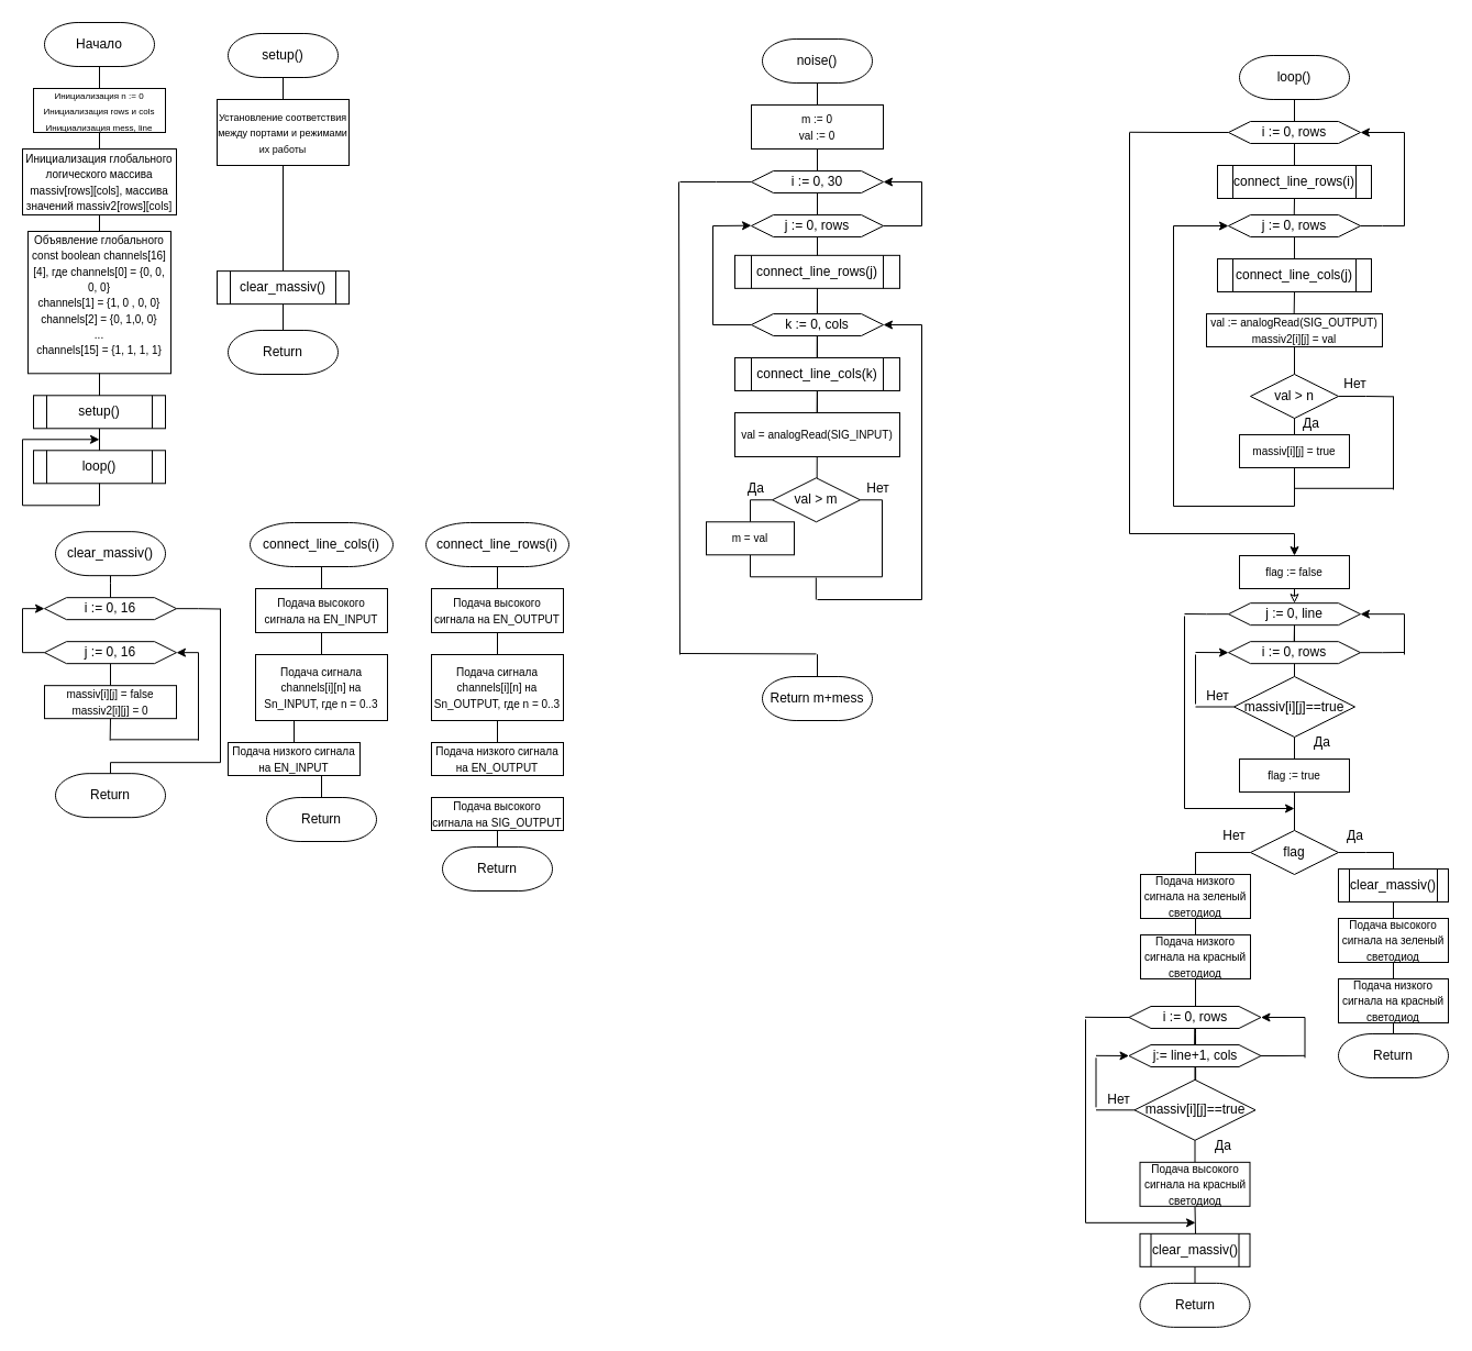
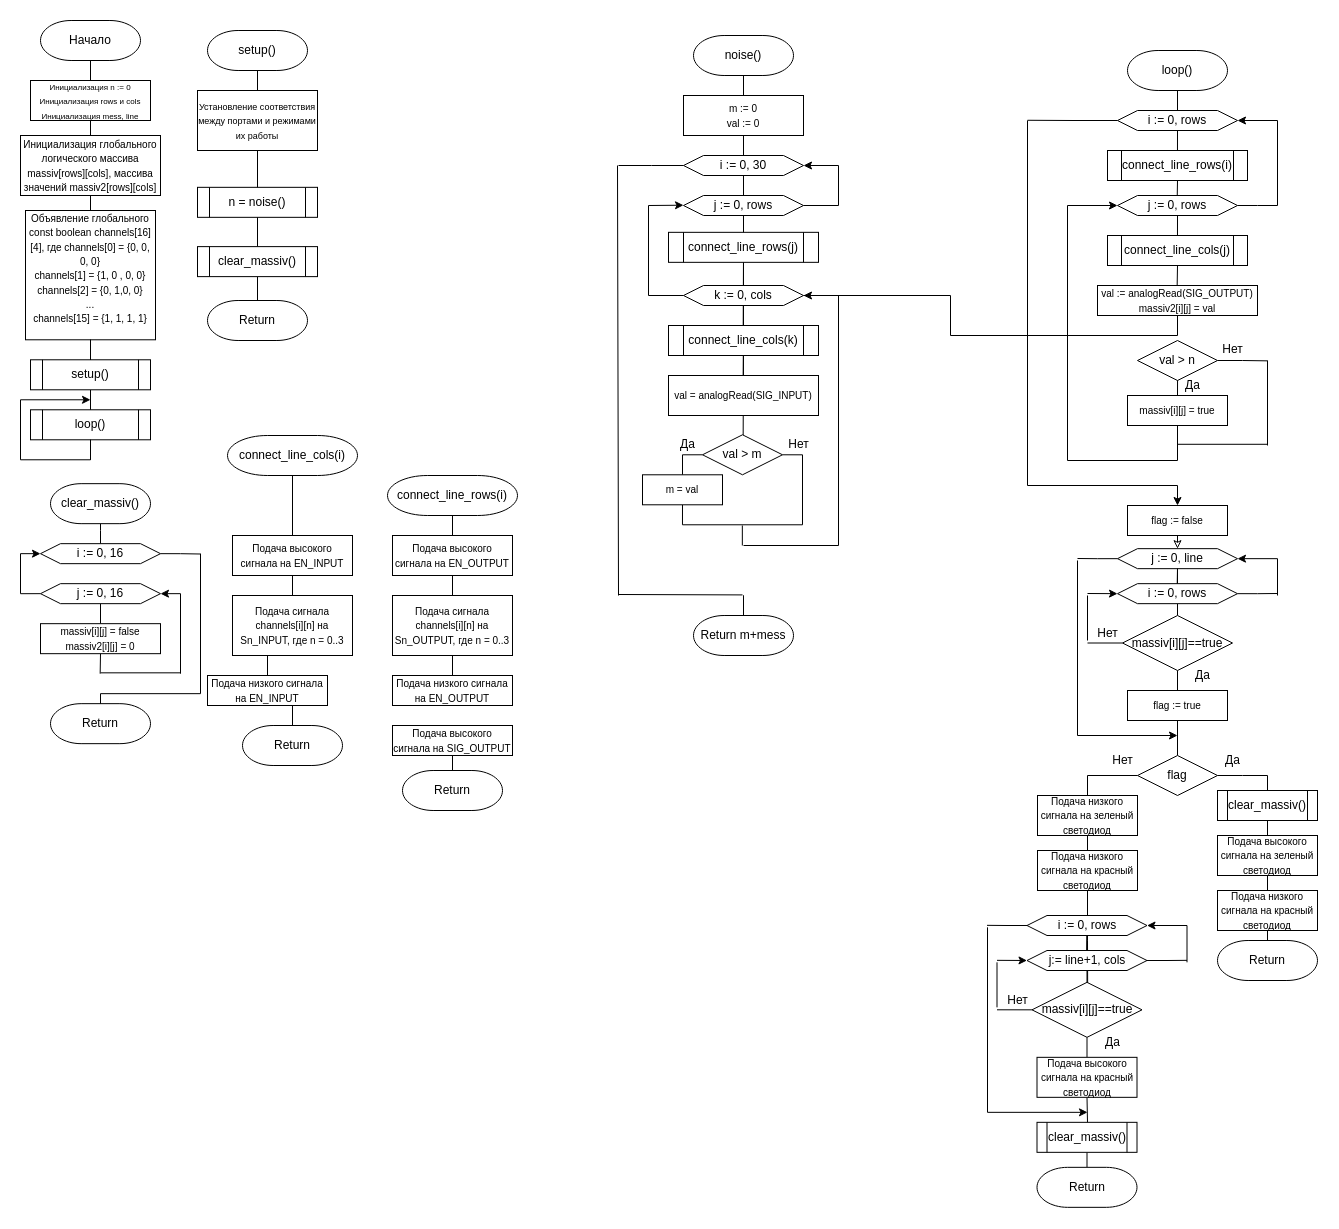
+ <mxCell id="105" value="n = noise()" style="shape=process;whiteSpace=wrap;html=1;backgroundOutline=1;strokeWidth=1;" parent="1" vertex="1"><mxGeometry x="197" y="186.83" width="120" height="30" as="geometry" /></mxCell>
- <mxCell id="69" style="edgeStyle=orthogonalEdgeStyle;rounded=0;orthogonalLoop=1;jettySize=auto;html=1;exitX=0.5;exitY=1;exitDx=0;exitDy=0;entryX=0.5;entryY=0;entryDx=0;entryDy=0;endArrow=none;endFill=0;" parent="1" source="70" target="73" edge="1"><mxGeometry relative="1" as="geometry" /></mxCell>
+ <mxCell id="69" style="edgeStyle=orthogonalEdgeStyle;rounded=0;orthogonalLoop=1;jettySize=auto;html=1;exitX=0.5;exitY=1;exitDx=0;exitDy=0;endArrow=none;endFill=0;" parent="1" source="70" target="107" edge="1"><mxGeometry relative="1" as="geometry" /></mxCell>
- <mxCell id="49" value="connect_line_cols(i)" style="strokeWidth=1;html=1;shape=mxgraph.flowchart.terminator;whiteSpace=wrap;" parent="1" vertex="1"><mxGeometry x="227" y="475" width="130" height="40" as="geometry" /></mxCell>
+ <mxCell id="49" value="connect_line_cols(i)" style="strokeWidth=1;html=1;shape=mxgraph.flowchart.terminator;whiteSpace=wrap;" parent="1" vertex="1"><mxGeometry x="227" y="435" width="130" height="40" as="geometry" /></mxCell>
